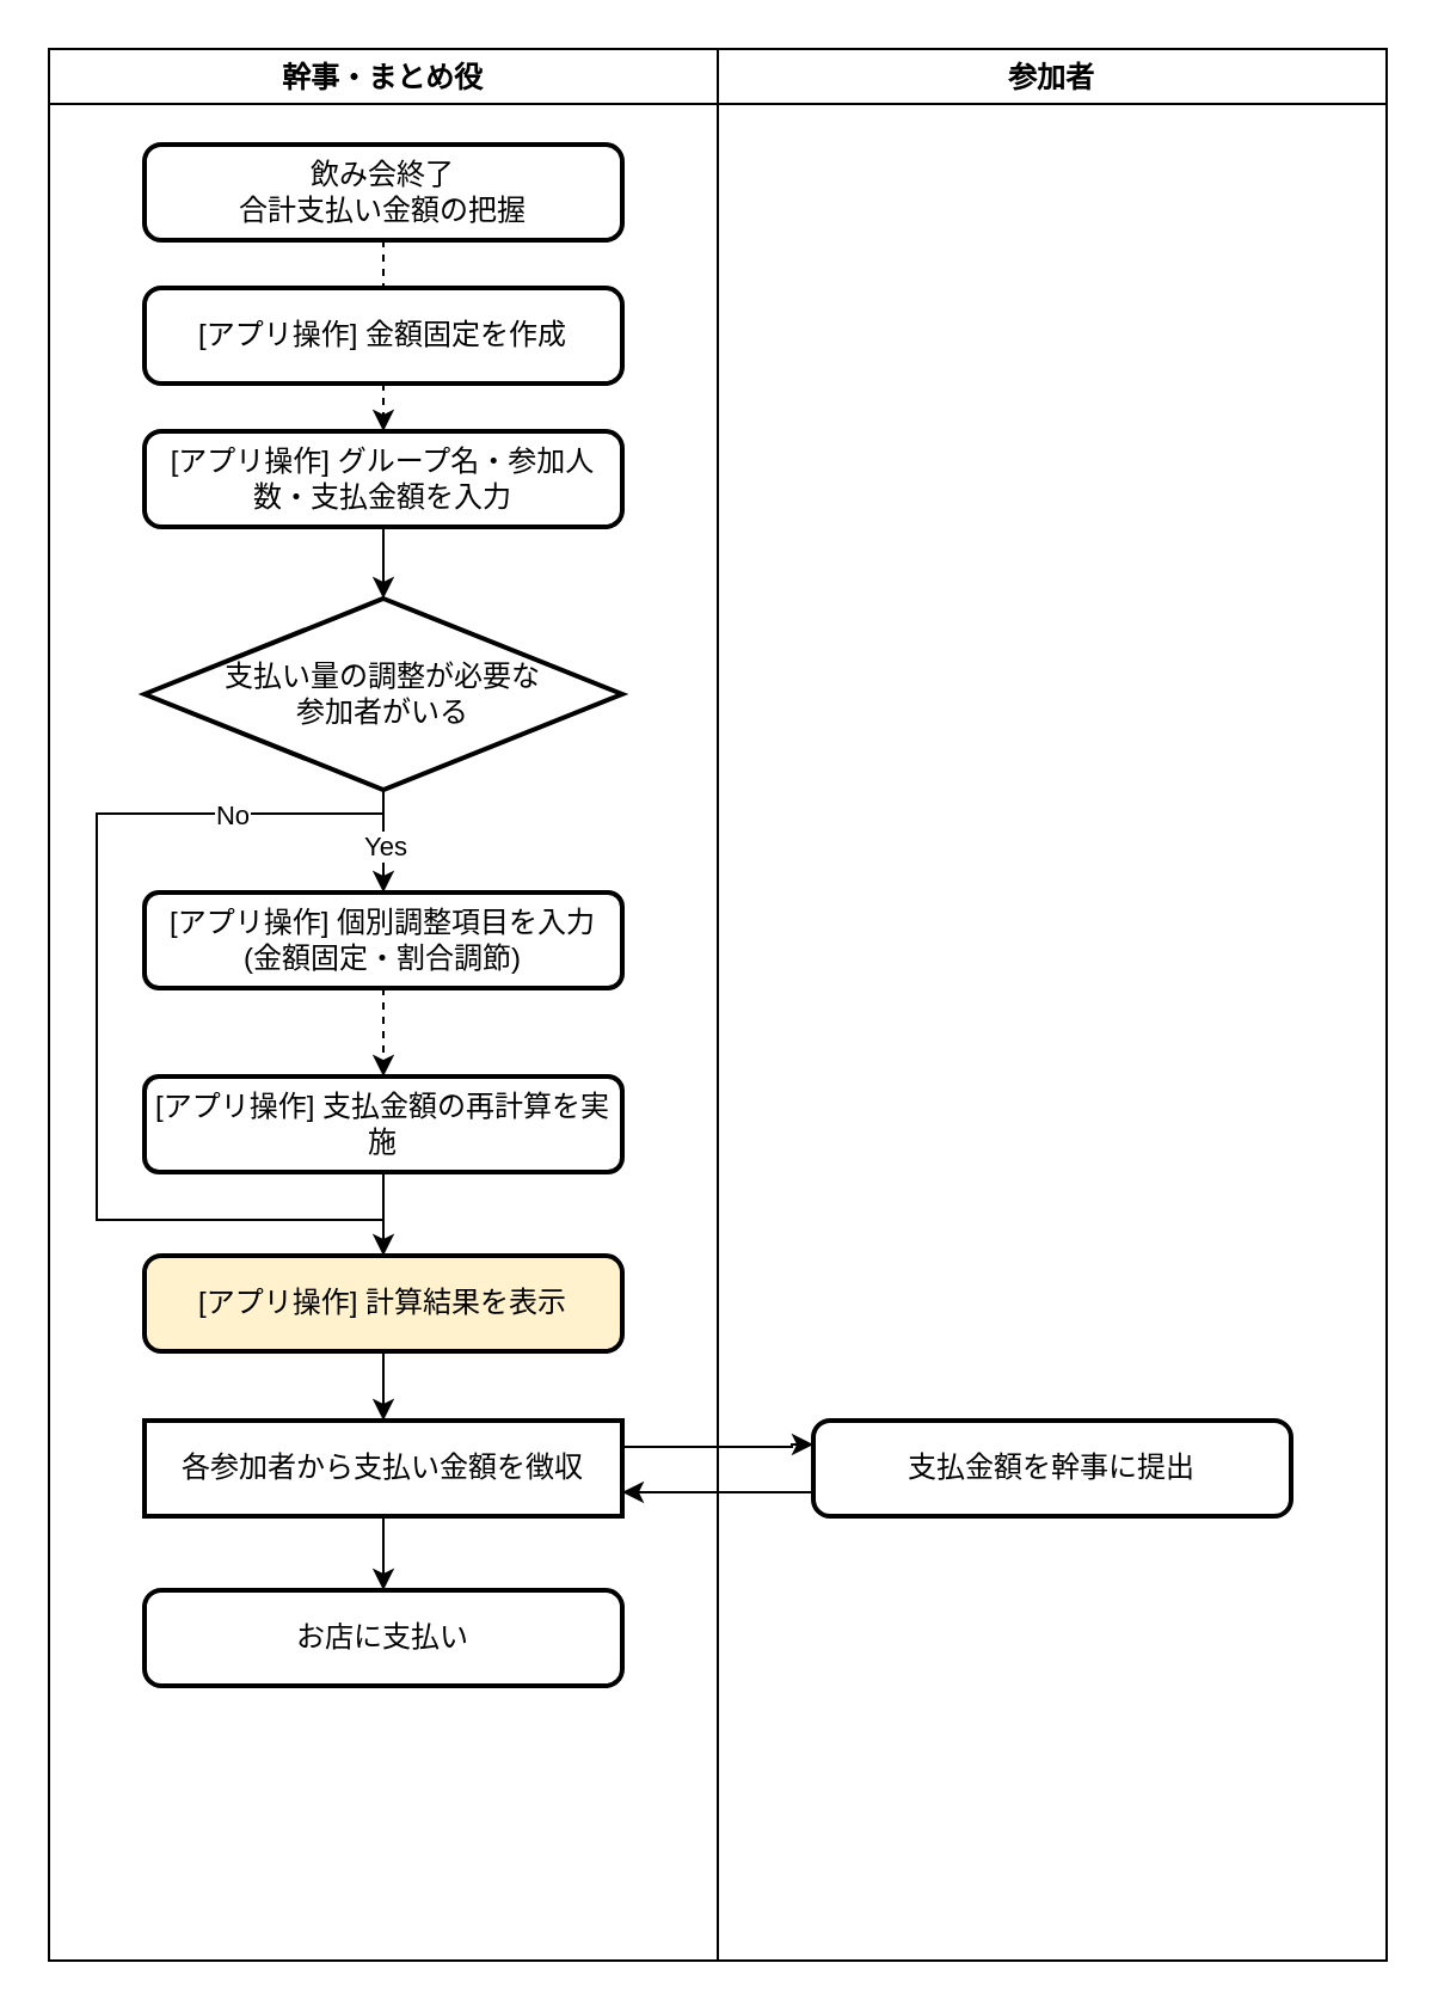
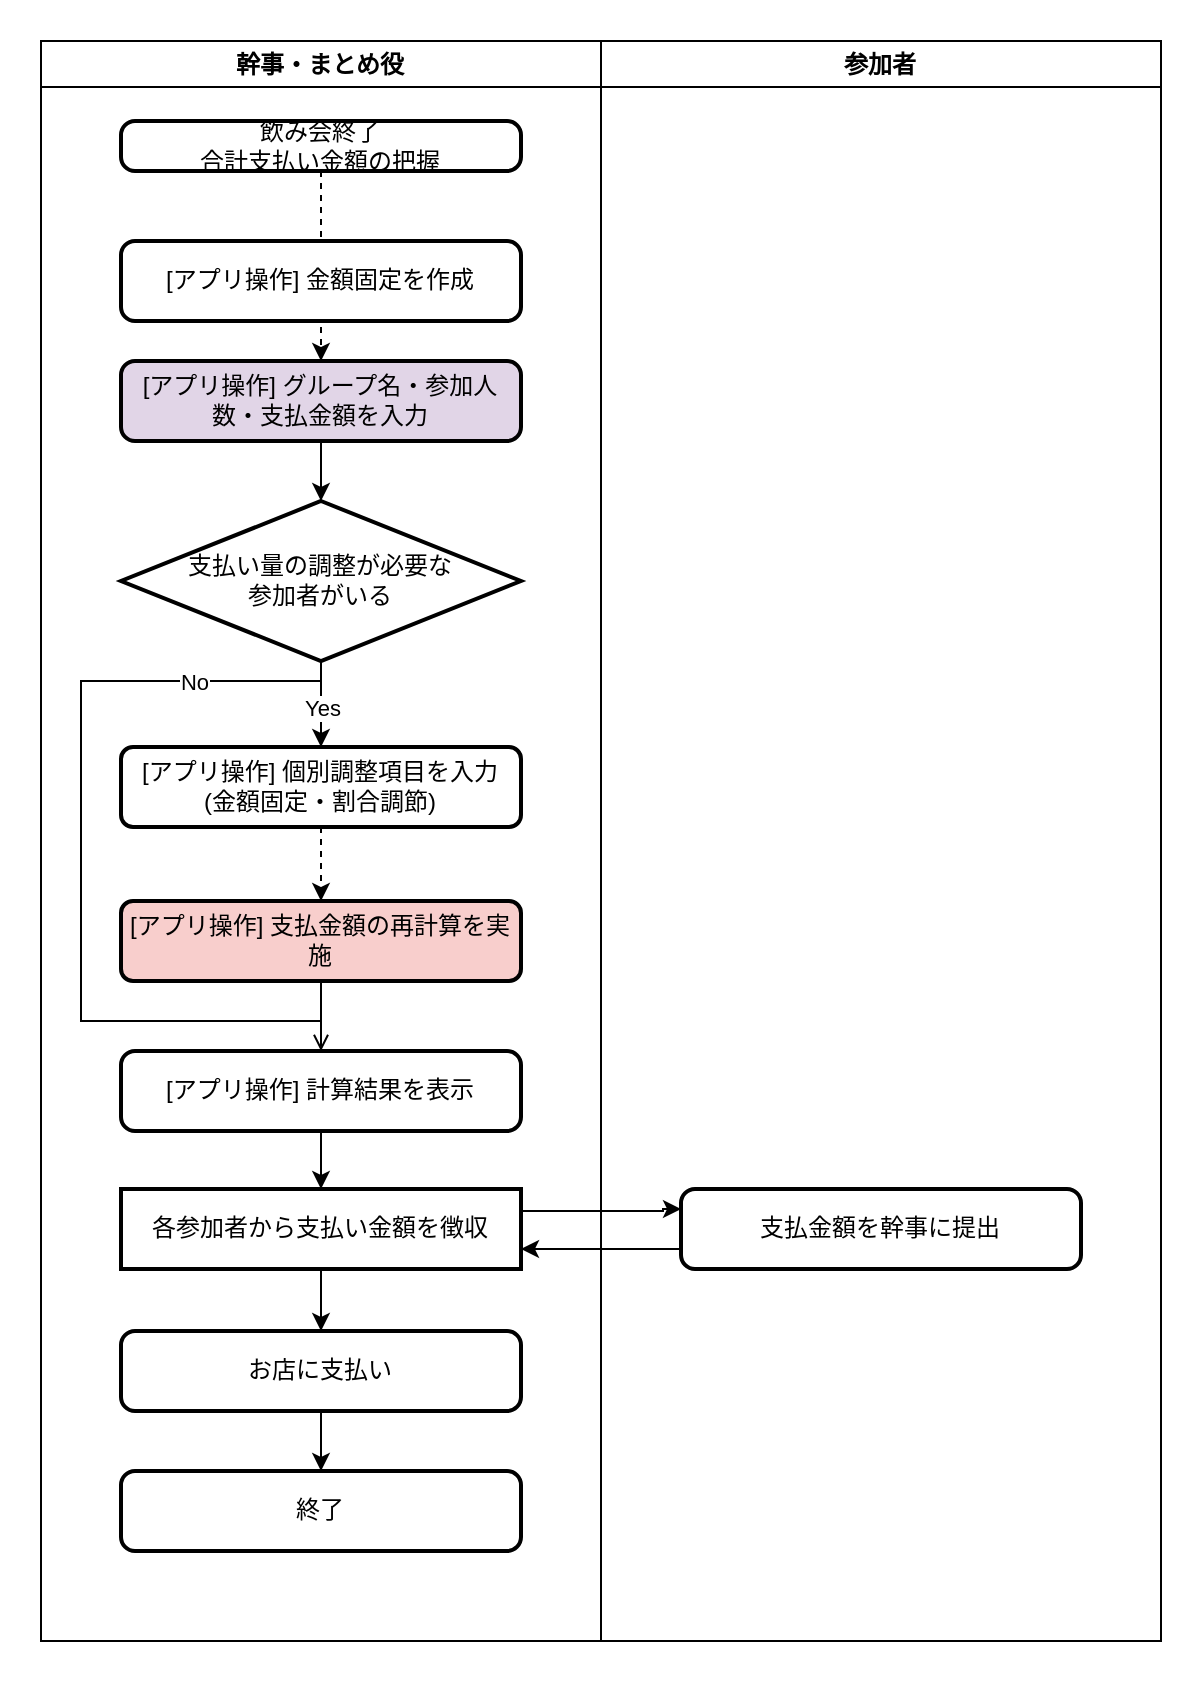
- <mxCell id="4" value="飲み会終了&lt;br&gt;合計支払い金額の把握" style="rounded=1;whiteSpace=wrap;html=1;absoluteArcSize=1;arcSize=14;strokeWidth=2;" parent="2" vertex="1"><mxGeometry x="40" y="40" width="200" height="40" as="geometry" /></mxCell>
+ <mxCell id="4" value="飲み会終了&lt;br&gt;合計支払い金額の把握" style="rounded=1;whiteSpace=wrap;html=1;absoluteArcSize=1;arcSize=14;strokeWidth=2;" parent="2" vertex="1"><mxGeometry x="40" y="40" width="200" height="25" as="geometry" /></mxCell>
- <mxCell id="7" value="[アプリ操作] グループ名・参加人数・支払金額を入力" style="rounded=1;whiteSpace=wrap;html=1;absoluteArcSize=1;arcSize=14;strokeWidth=2;" parent="2" vertex="1"><mxGeometry x="40" y="160" width="200" height="40" as="geometry" /></mxCell>
+ <mxCell id="7" value="[アプリ操作] グループ名・参加人数・支払金額を入力" style="rounded=1;whiteSpace=wrap;html=1;absoluteArcSize=1;arcSize=14;strokeWidth=2;fillColor=#e1d5e7;" parent="2" vertex="1"><mxGeometry x="40" y="160" width="200" height="40" as="geometry" /></mxCell>
- <mxCell id="19" value="[アプリ操作] 支払金額の再計算を実施" style="rounded=1;whiteSpace=wrap;html=1;strokeWidth=2;" parent="2" vertex="1"><mxGeometry x="40" y="430" width="200" height="40" as="geometry" /></mxCell>
+ <mxCell id="19" value="[アプリ操作] 支払金額の再計算を実施" style="rounded=1;whiteSpace=wrap;html=1;strokeWidth=2;fillColor=#f8cecc;" parent="2" vertex="1"><mxGeometry x="40" y="430" width="200" height="40" as="geometry" /></mxCell>
- <mxCell id="20" value="" style="edgeStyle=orthogonalEdgeStyle;rounded=0;orthogonalLoop=1;jettySize=auto;html=1;entryX=0.5;entryY=0;entryDx=0;entryDy=0;" parent="2" source="19" target="11" edge="1"><mxGeometry relative="1" as="geometry"><mxPoint x="140" y="510" as="targetPoint" /></mxGeometry></mxCell>
+ <mxCell id="20" value="" style="edgeStyle=orthogonalEdgeStyle;rounded=0;orthogonalLoop=1;jettySize=auto;html=1;entryX=0.5;entryY=0;entryDx=0;entryDy=0;endArrow=open;" parent="2" source="19" target="11" edge="1"><mxGeometry relative="1" as="geometry"><mxPoint x="140" y="510" as="targetPoint" /></mxGeometry></mxCell>
- <mxCell id="11" value="[アプリ操作] 計算結果を表示" style="rounded=1;whiteSpace=wrap;html=1;absoluteArcSize=1;arcSize=14;strokeWidth=2;fillColor=#fff2cc;" parent="2" vertex="1"><mxGeometry x="40" y="505" width="200" height="40" as="geometry" /></mxCell>
+ <mxCell id="11" value="[アプリ操作] 計算結果を表示" style="rounded=1;whiteSpace=wrap;html=1;absoluteArcSize=1;arcSize=14;strokeWidth=2;" parent="2" vertex="1"><mxGeometry x="40" y="505" width="200" height="40" as="geometry" /></mxCell>
+ <mxCell id="12" value="" style="edgeStyle=orthogonalEdgeStyle;rounded=0;orthogonalLoop=1;jettySize=auto;html=1;" parent="2" source="13" target="14" edge="1"><mxGeometry relative="1" as="geometry" /></mxCell>
+ <mxCell id="14" value="終了" style="whiteSpace=wrap;html=1;rounded=1;absoluteArcSize=1;arcSize=14;strokeWidth=2;" parent="2" vertex="1"><mxGeometry x="40" y="715" width="200" height="40" as="geometry" /></mxCell>
